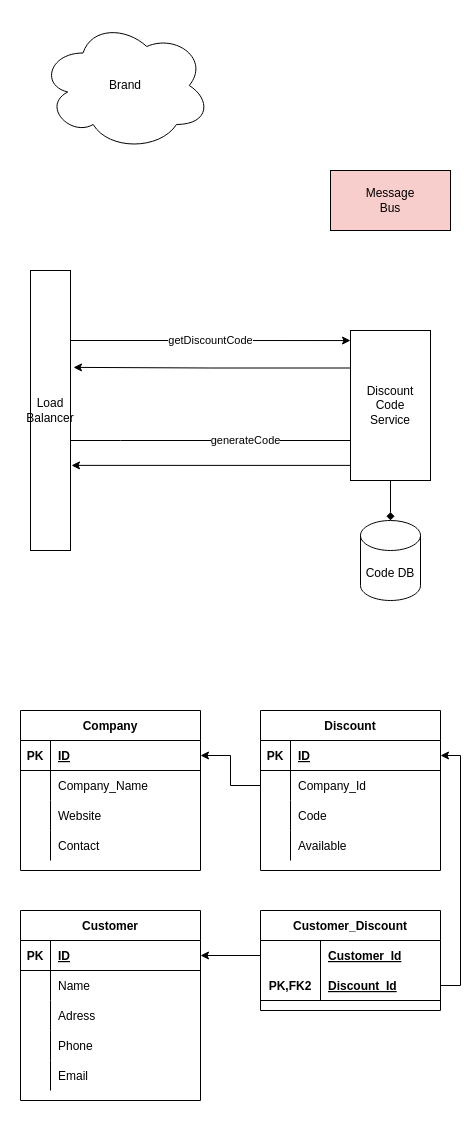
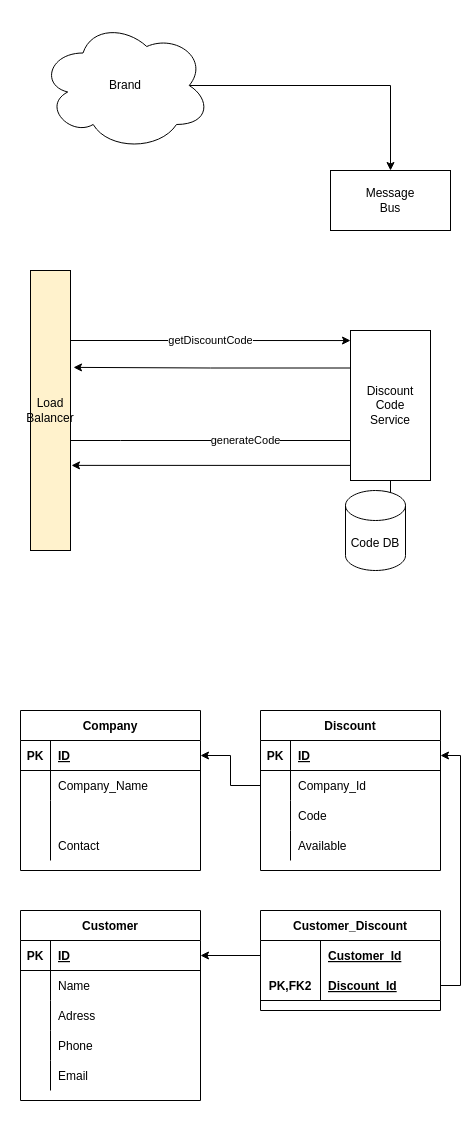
+ <mxCell id="62" style="edgeStyle=orthogonalEdgeStyle;rounded=0;orthogonalLoop=1;jettySize=auto;html=1;exitX=0.875;exitY=0.5;exitDx=0;exitDy=0;exitPerimeter=0;entryX=0.5;entryY=0;entryDx=0;entryDy=0;" edge="1" parent="1" source="63" target="10"><mxGeometry relative="1" as="geometry" /></mxCell>
- <mxCell id="10" value="&lt;div&gt;Message&lt;/div&gt;&lt;div&gt;Bus&lt;/div&gt;" style="rounded=0;whiteSpace=wrap;html=1;fillColor=#f8cecc;" vertex="1" parent="1"><mxGeometry x="330" y="170" width="120" height="60" as="geometry" /></mxCell>
+ <mxCell id="10" value="&lt;div&gt;Message&lt;/div&gt;&lt;div&gt;Bus&lt;/div&gt;" style="rounded=0;whiteSpace=wrap;html=1;" vertex="1" parent="1"><mxGeometry x="330" y="170" width="120" height="60" as="geometry" /></mxCell>
- <mxCell id="4" value="Load Balancer" style="rounded=0;whiteSpace=wrap;html=1;" vertex="1" parent="1"><mxGeometry x="30" y="270" width="40" height="280" as="geometry" /></mxCell>
+ <mxCell id="4" value="Load Balancer" style="rounded=0;whiteSpace=wrap;html=1;fillColor=#fff2cc;" vertex="1" parent="1"><mxGeometry x="30" y="270" width="40" height="280" as="geometry" /></mxCell>
- <mxCell id="9" value="Code DB" style="shape=cylinder3;whiteSpace=wrap;html=1;boundedLbl=1;backgroundOutline=1;size=15;" vertex="1" parent="1"><mxGeometry x="360" y="520" width="60" height="80" as="geometry" /></mxCell>
+ <mxCell id="9" value="Code DB" style="shape=cylinder3;whiteSpace=wrap;html=1;boundedLbl=1;backgroundOutline=1;size=15;" vertex="1" parent="1"><mxGeometry x="345" y="490" width="60" height="80" as="geometry" /></mxCell>
- <mxCell id="20" value="Website" style="shape=partialRectangle;connectable=0;fillColor=none;top=0;left=0;bottom=0;right=0;align=left;spacingLeft=6;overflow=hidden;" vertex="1" parent="18"><mxGeometry x="30" width="150" height="30" as="geometry" /></mxCell>
